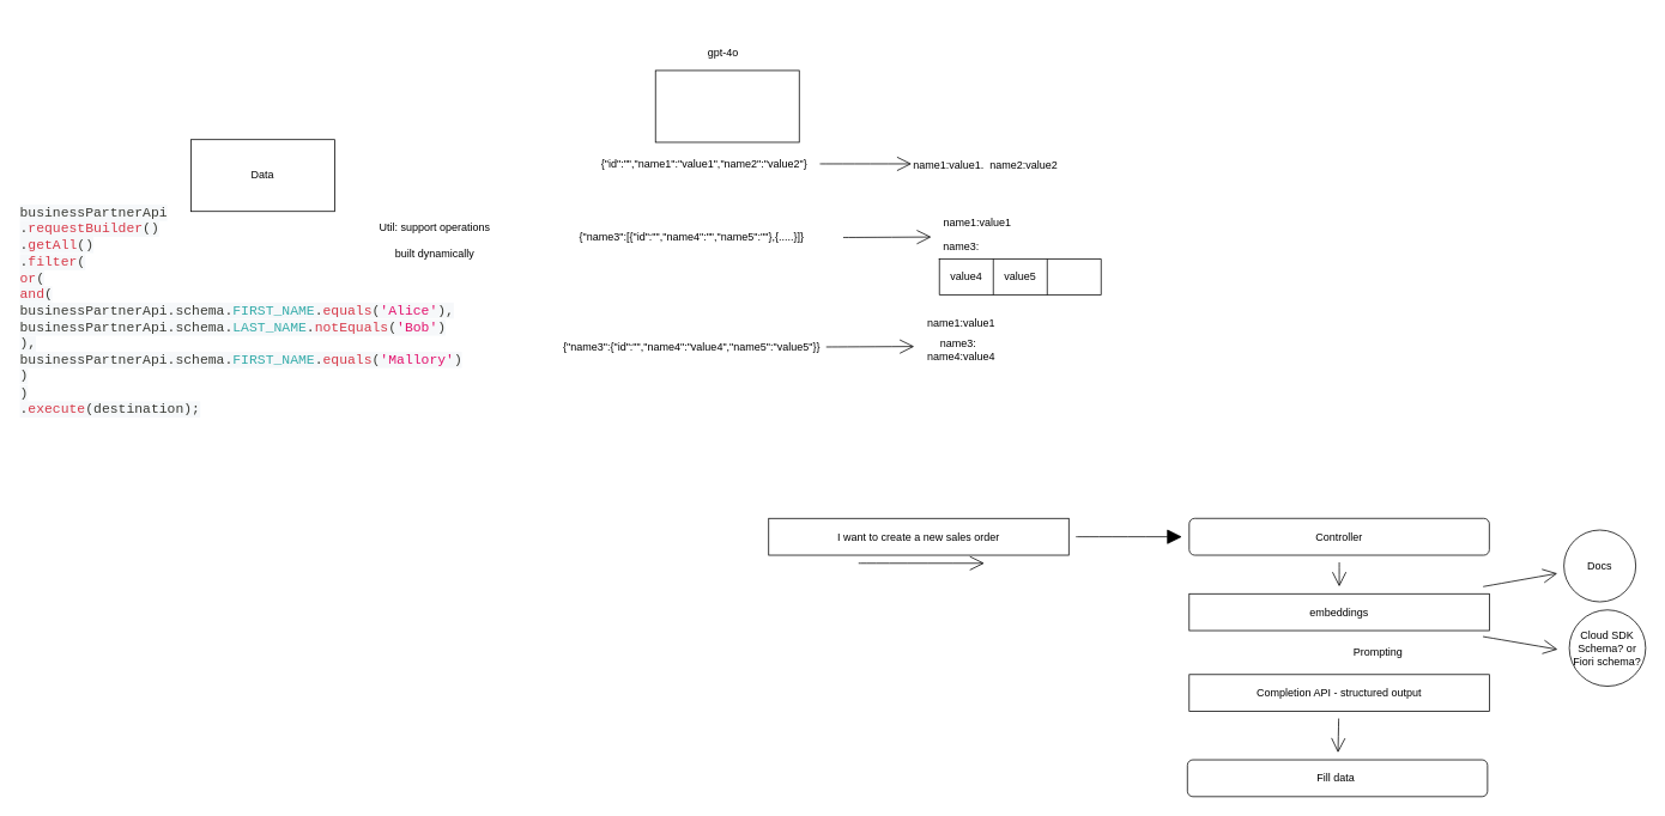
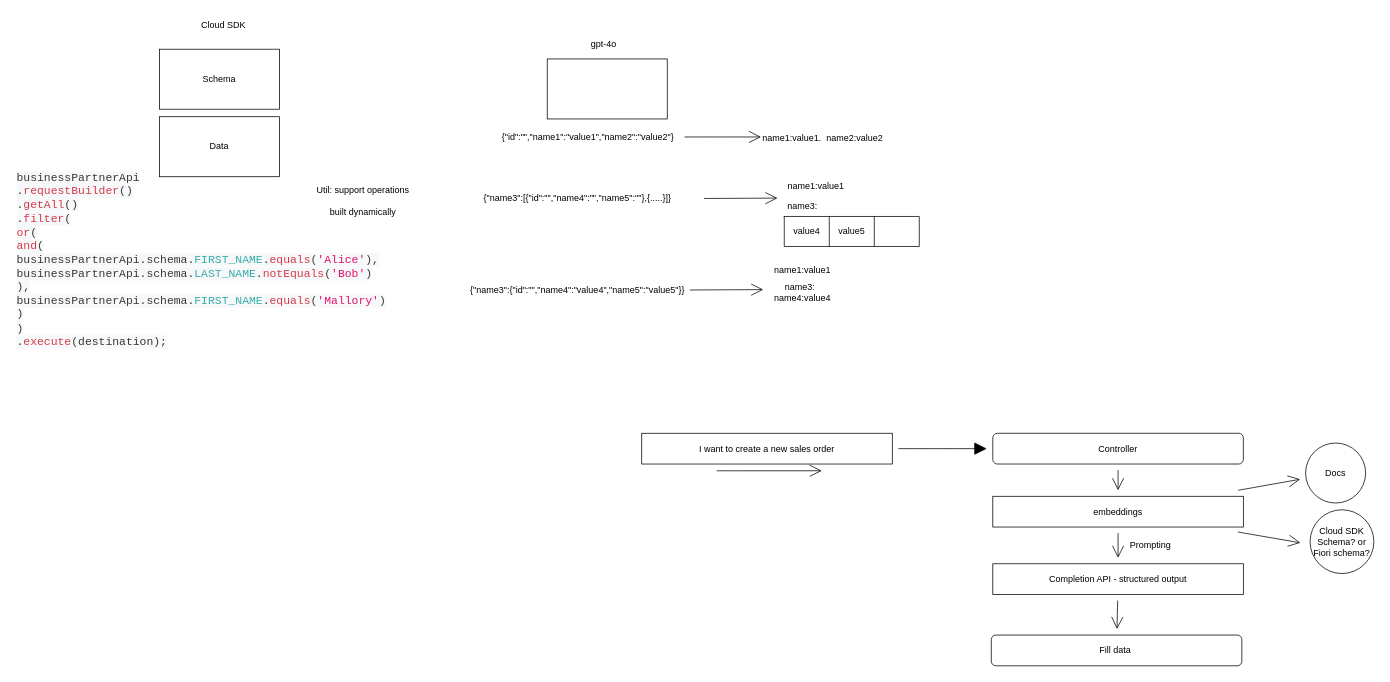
+ <mxCell id="4" value="Cloud SDK" style="text;html=1;align=center;verticalAlign=middle;resizable=0;points=[];autosize=1;strokeColor=none;fillColor=none;" parent="1" vertex="1"><mxGeometry x="258.5" y="20" width="77" height="26" as="geometry" /></mxCell>
+ <mxCell id="2" value="Schema" style="rounded=0;whiteSpace=wrap;html=1;" parent="1" vertex="1"><mxGeometry x="212" y="65" width="160" height="80" as="geometry" /></mxCell>
+ <mxCell id="30" value="" style="edgeStyle=none;curved=1;rounded=0;orthogonalLoop=1;jettySize=auto;html=1;endArrow=open;startSize=14;endSize=14;sourcePerimeterSpacing=8;targetPerimeterSpacing=8;" edge="1" parent="1" source="31" target="35"><mxGeometry relative="1" as="geometry" /></mxCell>
